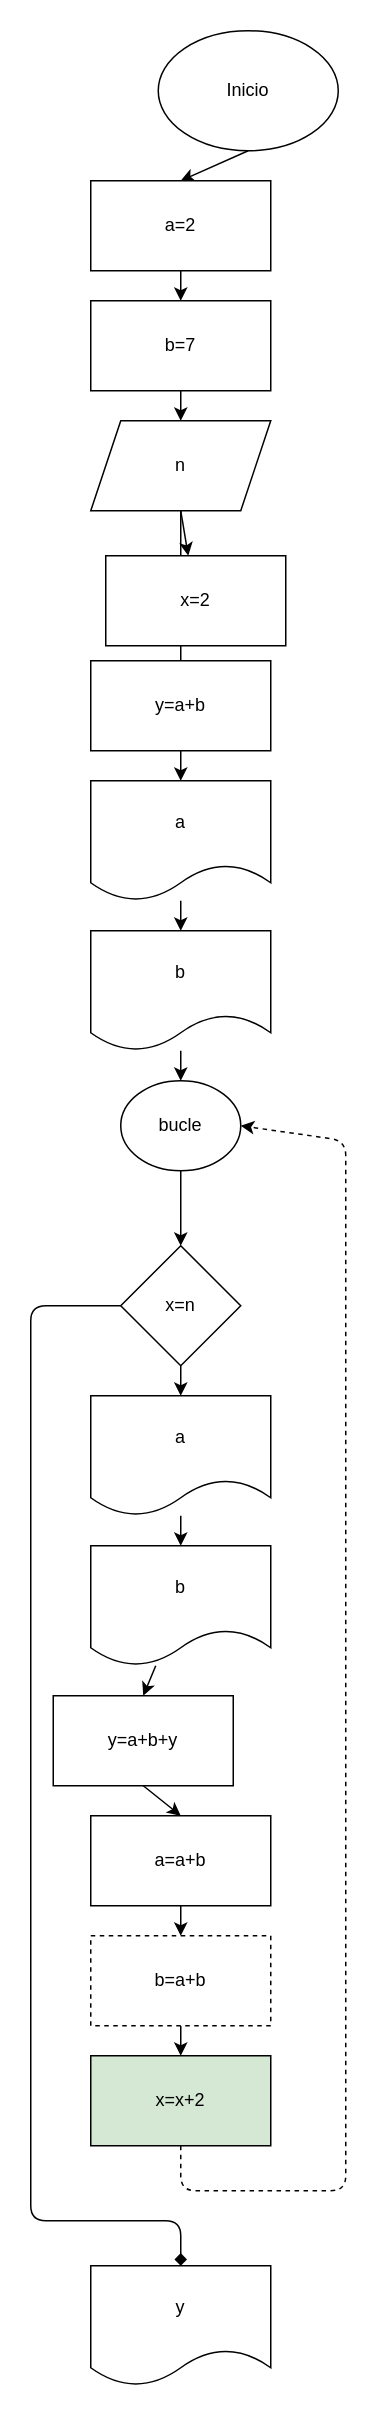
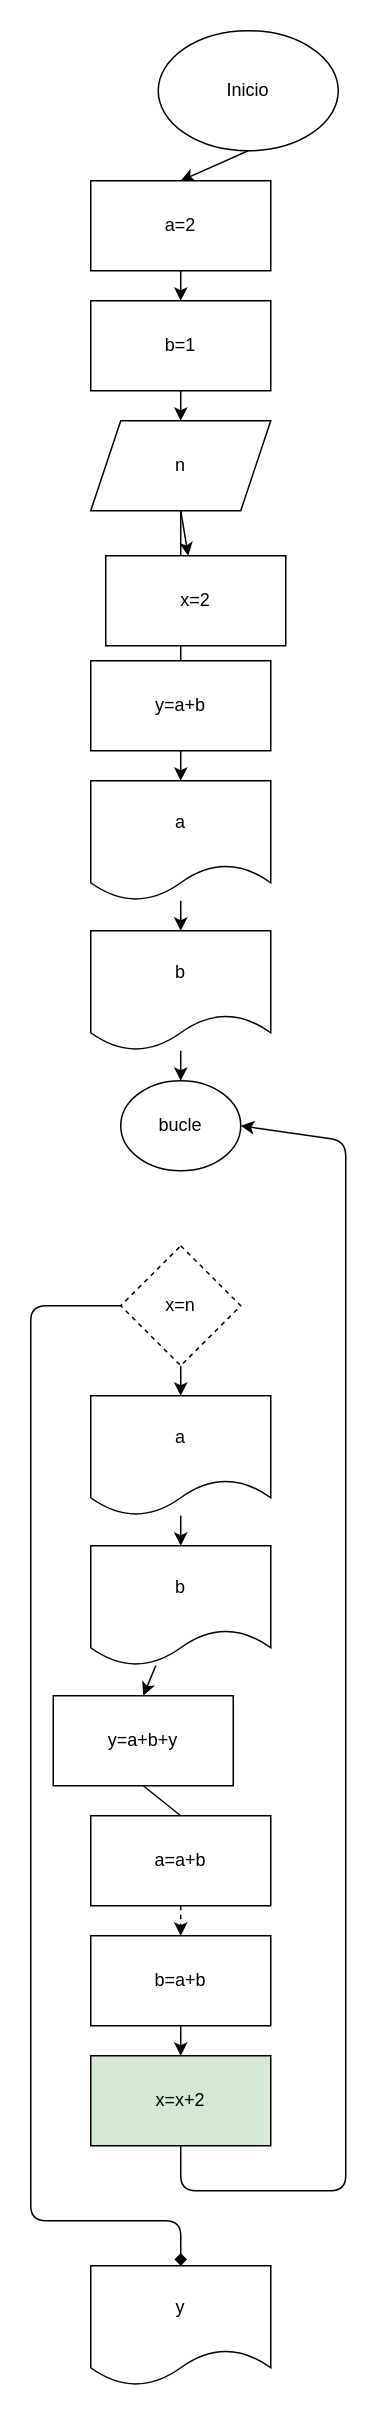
- <mxCell id="5" value="b=7" style="rounded=0;whiteSpace=wrap;html=1;" vertex="1" parent="1"><mxGeometry x="60" y="200" width="120" height="60" as="geometry" /></mxCell>
+ <mxCell id="5" value="b=1" style="rounded=0;whiteSpace=wrap;html=1;" vertex="1" parent="1"><mxGeometry x="60" y="200" width="120" height="60" as="geometry" /></mxCell>
- <mxCell id="18" value="" style="edgeStyle=none;html=1;" edge="1" parent="1" source="19" target="21"><mxGeometry relative="1" as="geometry" /></mxCell>
- <mxCell id="21" value="x=n" style="rhombus;whiteSpace=wrap;html=1;" vertex="1" parent="1"><mxGeometry x="80" y="830" width="80" height="80" as="geometry" /></mxCell>
+ <mxCell id="21" value="x=n" style="rhombus;whiteSpace=wrap;html=1;dashed=1;" vertex="1" parent="1"><mxGeometry x="80" y="830" width="80" height="80" as="geometry" /></mxCell>
- <mxCell id="31" value="" style="endArrow=classic;html=1;exitX=0.5;exitY=1;exitDx=0;exitDy=0;entryX=1;entryY=0.5;entryDx=0;entryDy=0;dashed=1;" edge="1" parent="1" source="22" target="19"><mxGeometry width="50" height="50" relative="1" as="geometry"><mxPoint x="80" y="1520" as="sourcePoint" /><mxPoint x="230" y="830" as="targetPoint" /><Array as="points"><mxPoint x="120" y="1460" /><mxPoint x="230" y="1460" /><mxPoint x="230" y="760" /></Array></mxGeometry></mxCell>
+ <mxCell id="31" value="" style="endArrow=classic;html=1;exitX=0.5;exitY=1;exitDx=0;exitDy=0;entryX=1;entryY=0.5;entryDx=0;entryDy=0;" edge="1" parent="1" source="22" target="19"><mxGeometry width="50" height="50" relative="1" as="geometry"><mxPoint x="80" y="1520" as="sourcePoint" /><mxPoint x="230" y="830" as="targetPoint" /><Array as="points"><mxPoint x="120" y="1460" /><mxPoint x="230" y="1460" /><mxPoint x="230" y="760" /></Array></mxGeometry></mxCell>
- <mxCell id="23" style="edgeStyle=none;html=1;exitX=0.5;exitY=1;exitDx=0;exitDy=0;entryX=0.5;entryY=0;entryDx=0;entryDy=0;" edge="1" parent="1" source="24" target="28"><mxGeometry relative="1" as="geometry" /></mxCell>
+ <mxCell id="23" style="edgeStyle=none;html=1;exitX=0.5;exitY=1;exitDx=0;exitDy=0;entryX=0.5;entryY=0;entryDx=0;entryDy=0;endArrow=none;" edge="1" parent="1" source="24" target="28"><mxGeometry relative="1" as="geometry" /></mxCell>
- <mxCell id="27" value="" style="edgeStyle=none;html=1;" edge="1" parent="1" source="28" target="26"><mxGeometry relative="1" as="geometry" /></mxCell>
+ <mxCell id="27" value="" style="edgeStyle=none;html=1;dashed=1;" edge="1" parent="1" source="28" target="26"><mxGeometry relative="1" as="geometry" /></mxCell>
- <mxCell id="26" value="b=a+b" style="rounded=0;whiteSpace=wrap;html=1;dashed=1;" vertex="1" parent="1"><mxGeometry x="60" y="1290" width="120" height="60" as="geometry" /></mxCell>
+ <mxCell id="26" value="b=a+b" style="rounded=0;whiteSpace=wrap;html=1;" vertex="1" parent="1"><mxGeometry x="60" y="1290" width="120" height="60" as="geometry" /></mxCell>
